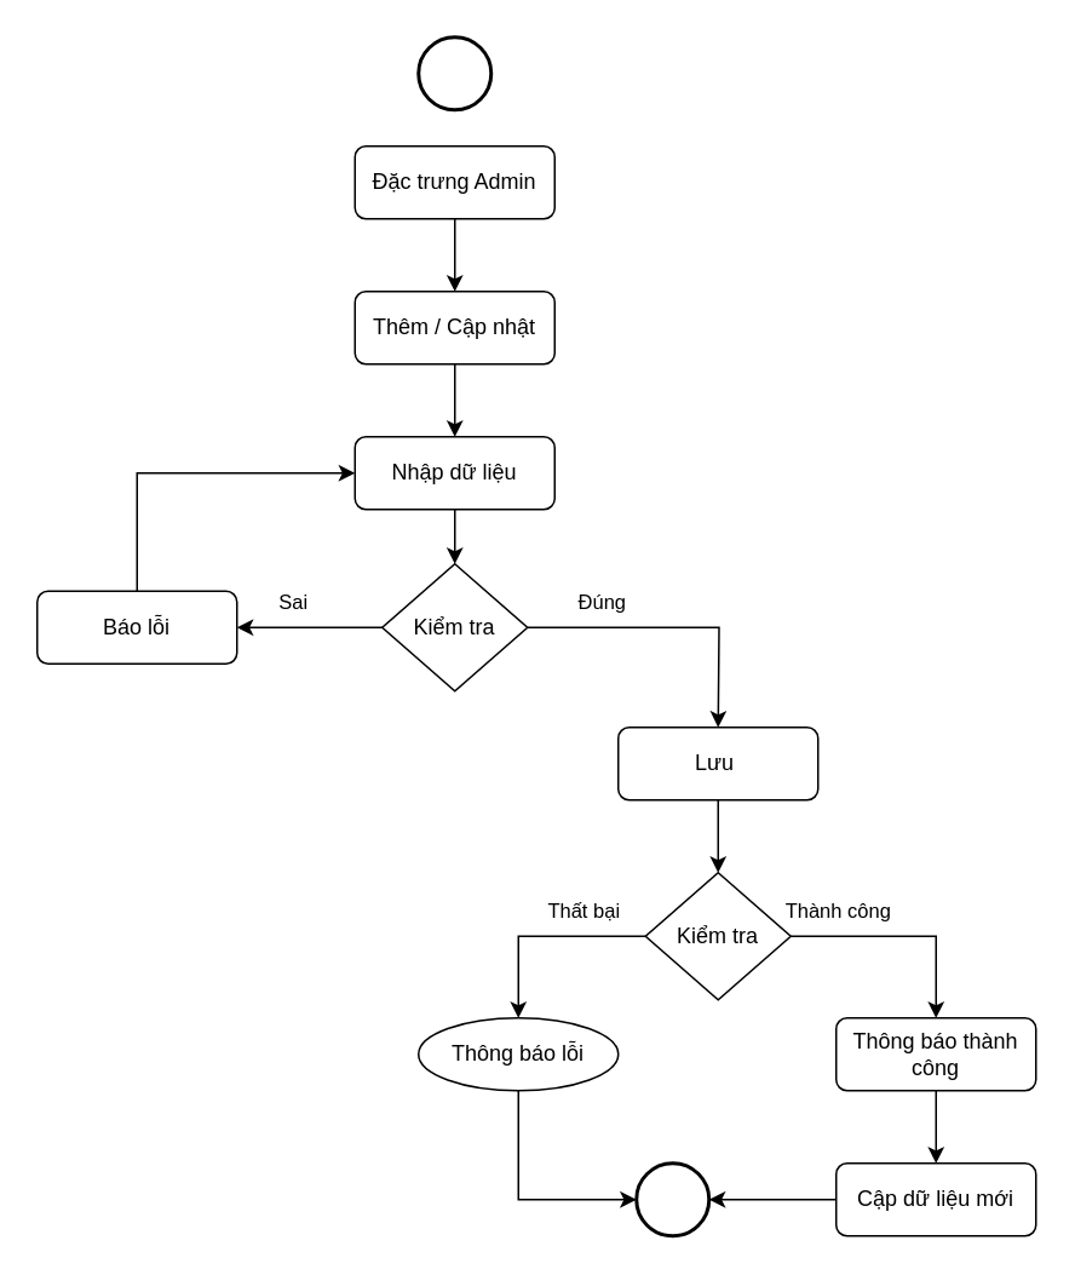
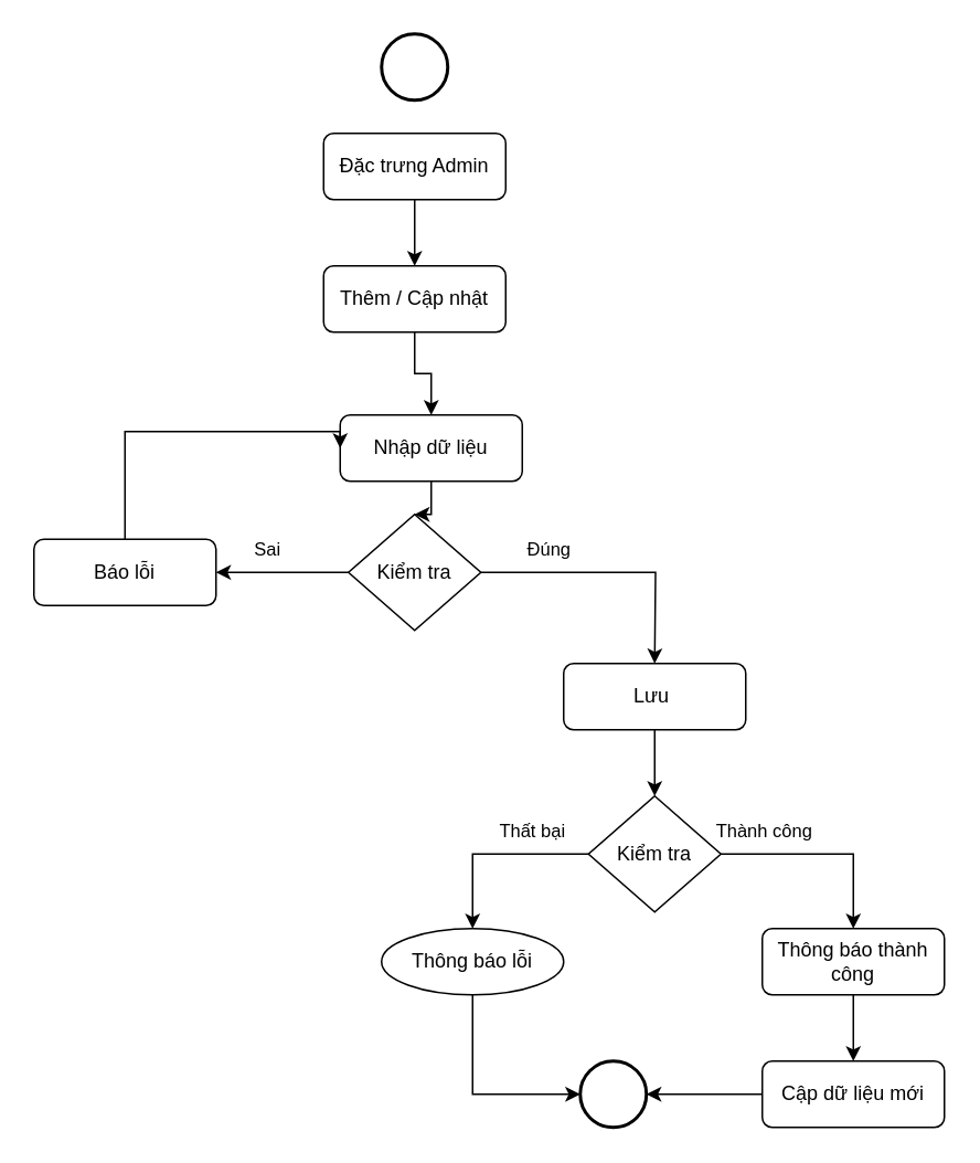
- <mxCell id="8" value="Nhập dữ liệu" style="rounded=1;whiteSpace=wrap;html=1;" vertex="1" parent="1"><mxGeometry x="195" y="240" width="110" height="40" as="geometry" /></mxCell>
+ <mxCell id="8" value="Nhập dữ liệu" style="rounded=1;whiteSpace=wrap;html=1;" vertex="1" parent="1"><mxGeometry x="205" y="250" width="110" height="40" as="geometry" /></mxCell>
